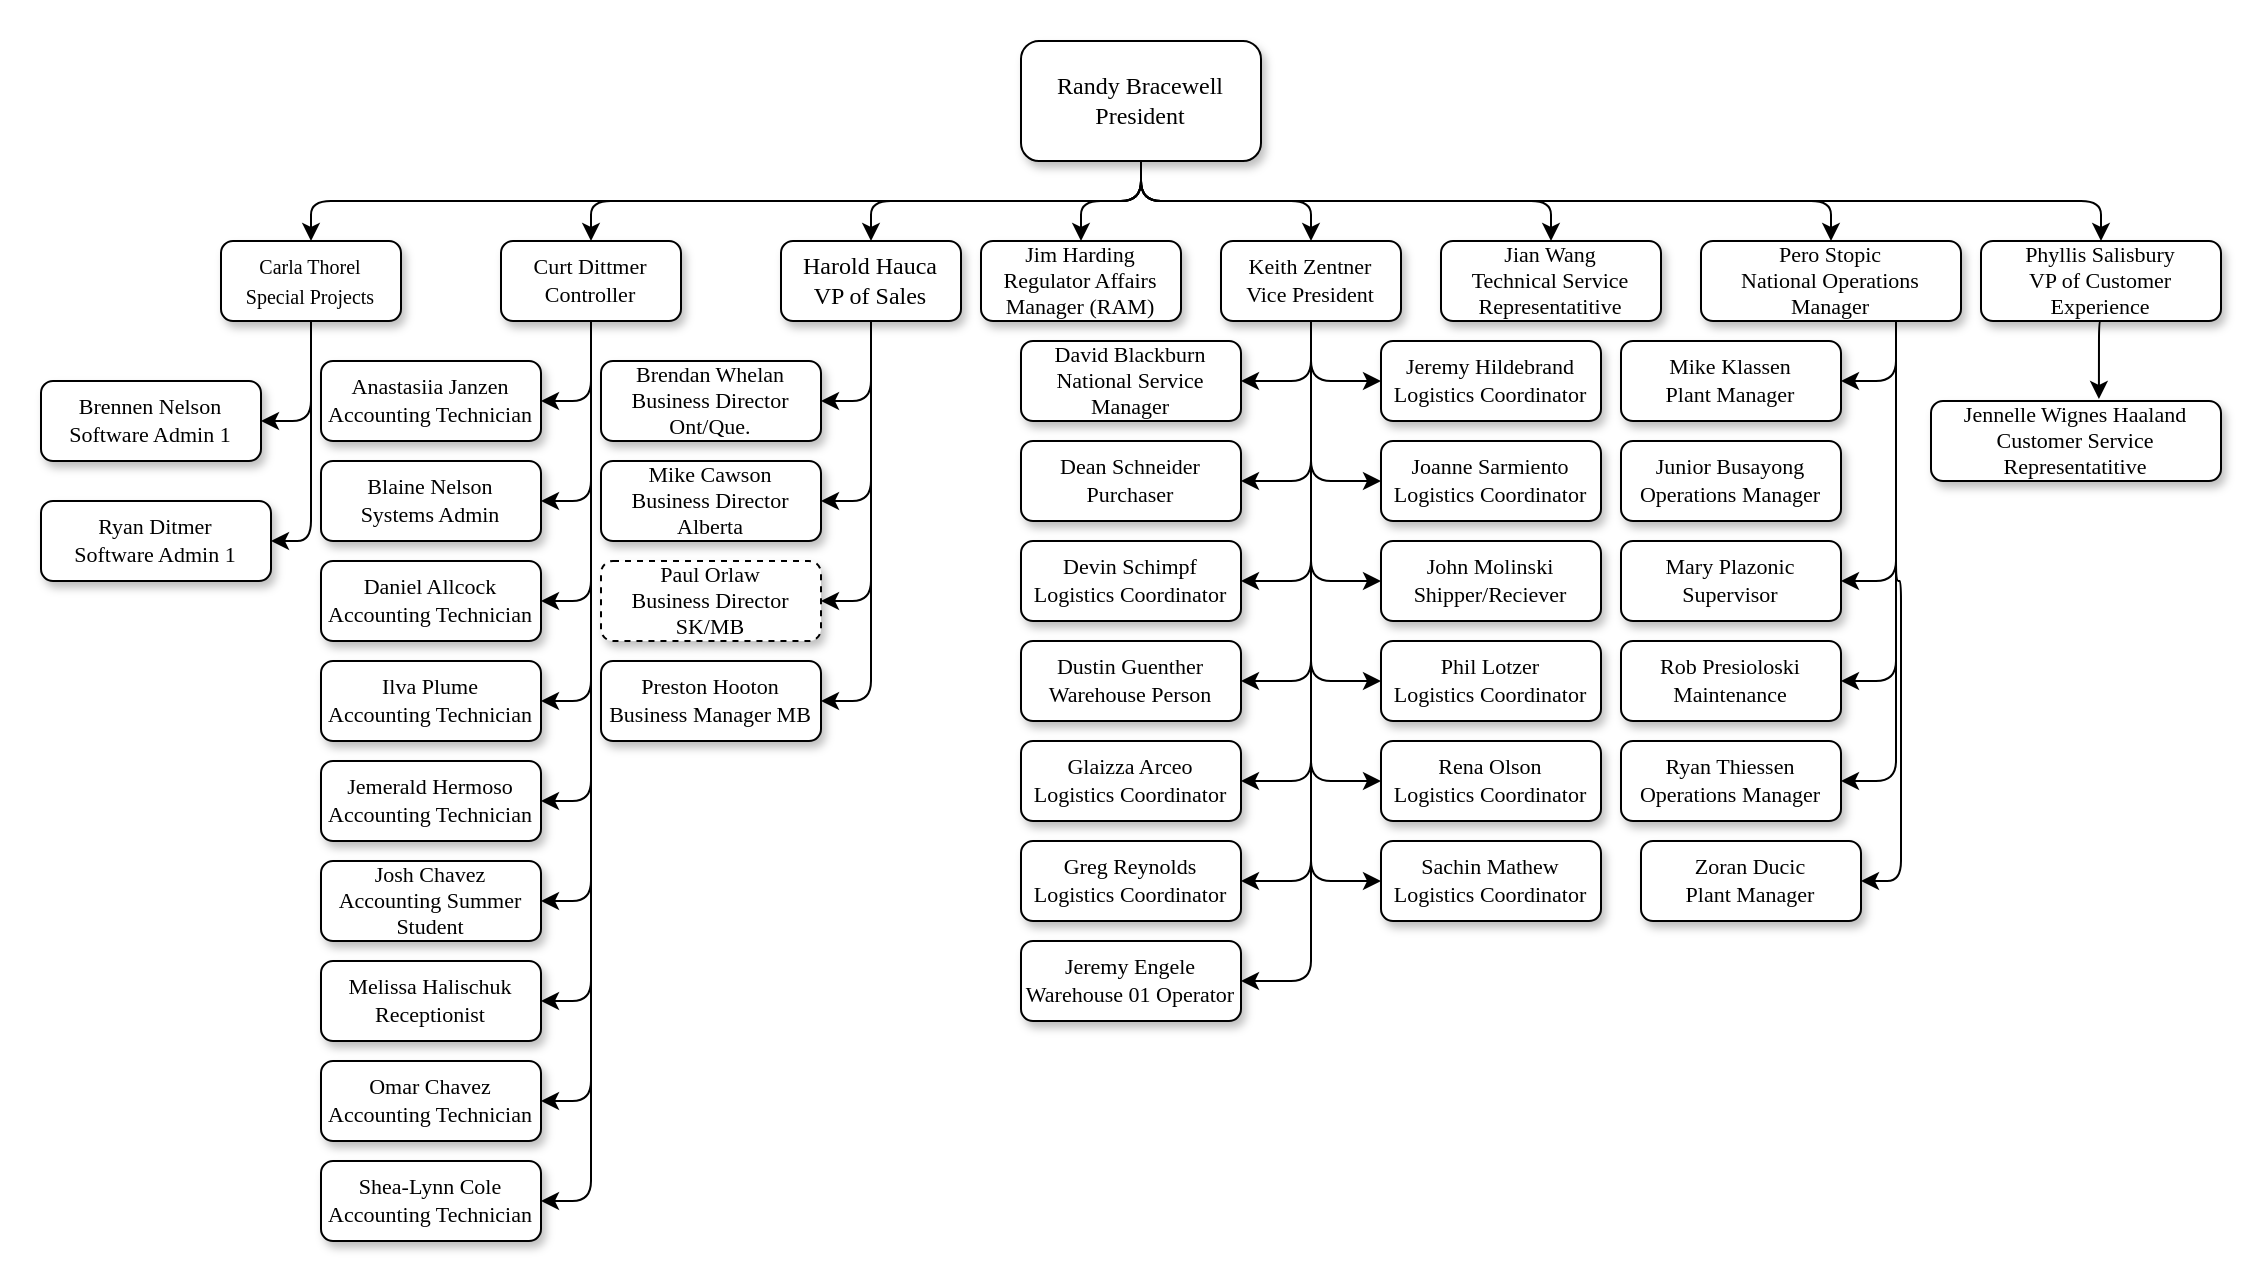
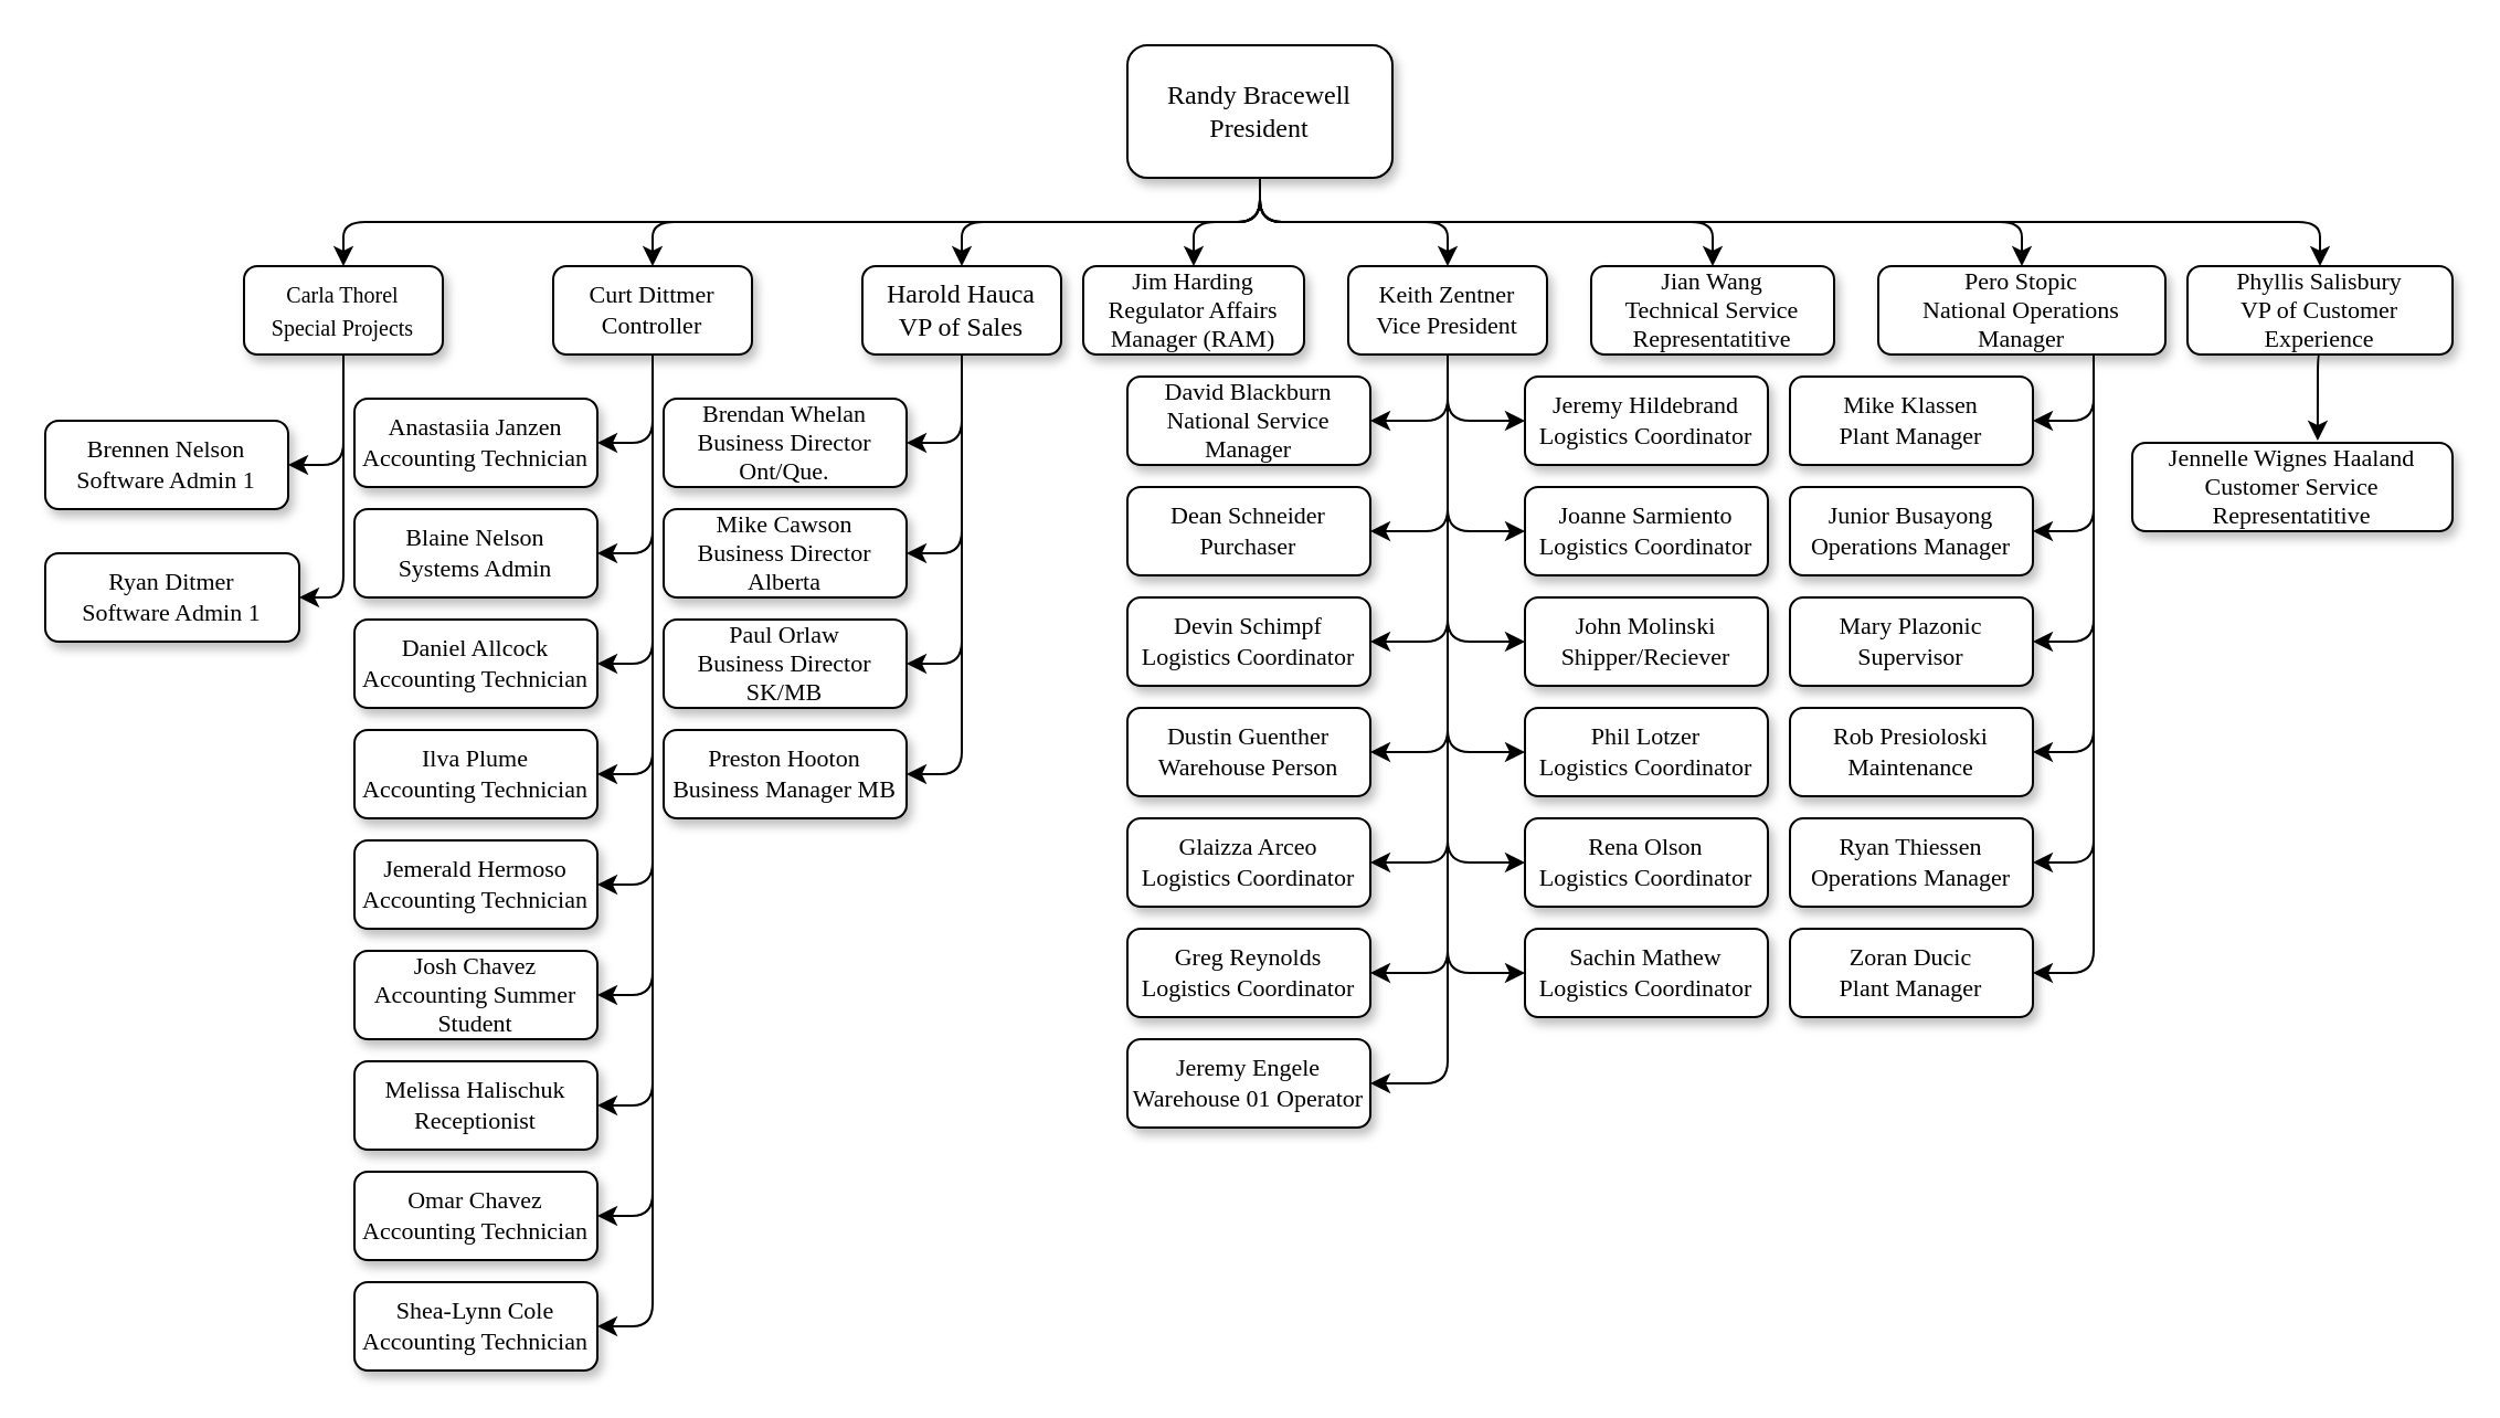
+ <mxCell id="46" style="edgeStyle=orthogonalEdgeStyle;rounded=1;sketch=0;orthogonalLoop=1;jettySize=auto;html=1;exitX=0.75;exitY=1;exitDx=0;exitDy=0;entryX=1;entryY=0.5;entryDx=0;entryDy=0;fontSize=11;" edge="1" parent="1" source="51" target="86"><mxGeometry relative="1" as="geometry" /></mxCell>
- <mxCell id="67" value="&lt;div style=&quot;font-size: 11px;&quot;&gt;&lt;font style=&quot;font-size: 11px;&quot;&gt;Paul Orlaw&lt;/font&gt;&lt;/div&gt;&lt;div style=&quot;font-size: 11px;&quot;&gt;&lt;font style=&quot;font-size: 11px;&quot;&gt;Business Director SK/MB&lt;br&gt;&lt;/font&gt;&lt;/div&gt;" style="whiteSpace=wrap;html=1;rounded=1;shadow=1;labelBackgroundColor=none;strokeWidth=1;fontFamily=Verdana;fontSize=12;align=center;dashed=1;" vertex="1" parent="1"><mxGeometry x="300" y="280" width="110" height="40" as="geometry" /></mxCell>
+ <mxCell id="67" value="&lt;div style=&quot;font-size: 11px;&quot;&gt;&lt;font style=&quot;font-size: 11px;&quot;&gt;Paul Orlaw&lt;/font&gt;&lt;/div&gt;&lt;div style=&quot;font-size: 11px;&quot;&gt;&lt;font style=&quot;font-size: 11px;&quot;&gt;Business Director SK/MB&lt;br&gt;&lt;/font&gt;&lt;/div&gt;" style="whiteSpace=wrap;html=1;rounded=1;shadow=1;labelBackgroundColor=none;strokeWidth=1;fontFamily=Verdana;fontSize=12;align=center;" vertex="1" parent="1"><mxGeometry x="300" y="280" width="110" height="40" as="geometry" /></mxCell>
- <mxCell id="88" value="&lt;div style=&quot;font-size: 11px;&quot;&gt;&lt;font style=&quot;font-size: 11px;&quot;&gt;Zoran Ducic&lt;/font&gt;&lt;/div&gt;&lt;div style=&quot;font-size: 11px;&quot;&gt;&lt;font style=&quot;font-size: 11px;&quot;&gt;Plant Manager&lt;br&gt;&lt;/font&gt;&lt;/div&gt;" style="whiteSpace=wrap;html=1;rounded=1;shadow=1;labelBackgroundColor=none;strokeWidth=1;fontFamily=Verdana;fontSize=12;align=center;" vertex="1" parent="1"><mxGeometry x="820" y="420" width="110" height="40" as="geometry" /></mxCell>
+ <mxCell id="88" value="&lt;div style=&quot;font-size: 11px;&quot;&gt;&lt;font style=&quot;font-size: 11px;&quot;&gt;Zoran Ducic&lt;/font&gt;&lt;/div&gt;&lt;div style=&quot;font-size: 11px;&quot;&gt;&lt;font style=&quot;font-size: 11px;&quot;&gt;Plant Manager&lt;br&gt;&lt;/font&gt;&lt;/div&gt;" style="whiteSpace=wrap;html=1;rounded=1;shadow=1;labelBackgroundColor=none;strokeWidth=1;fontFamily=Verdana;fontSize=12;align=center;" vertex="1" parent="1"><mxGeometry x="810" y="420" width="110" height="40" as="geometry" /></mxCell>
